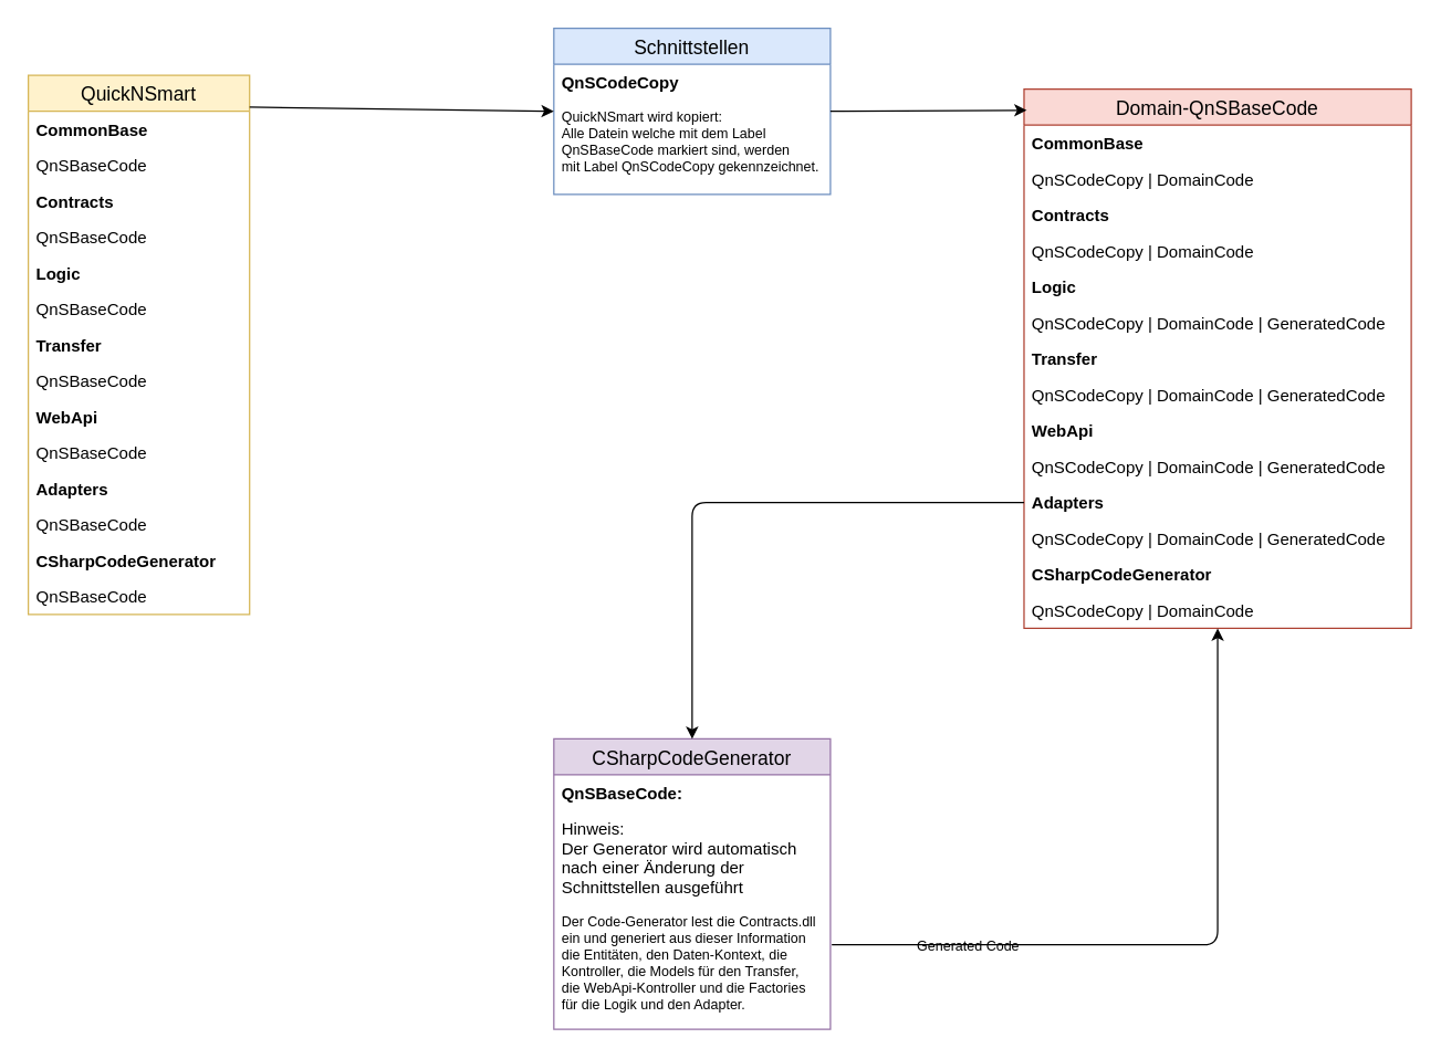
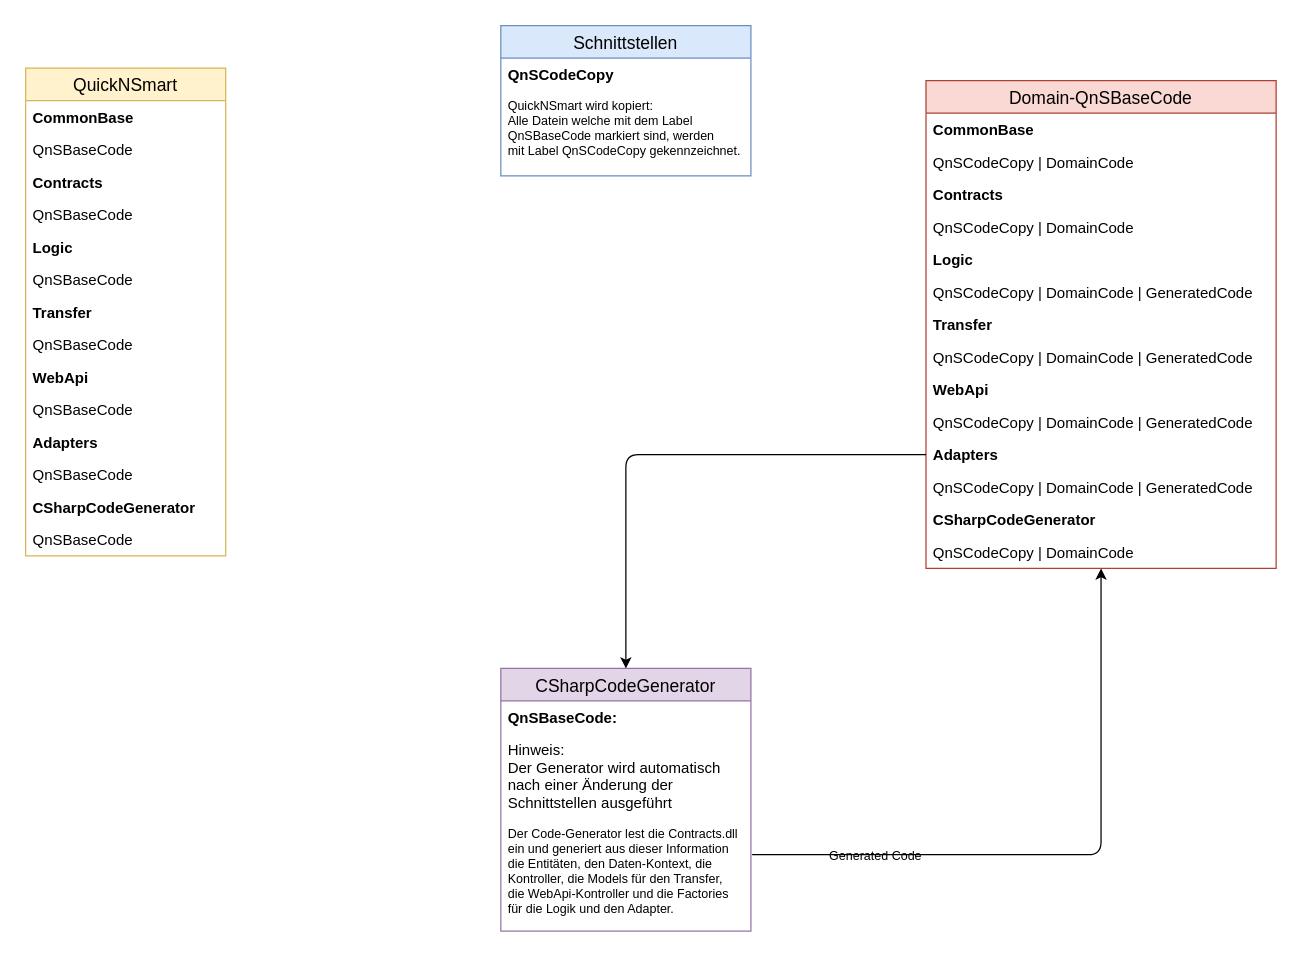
- <mxCell id="35" value="" style="endArrow=classic;html=1;exitX=1;exitY=0.059;exitDx=0;exitDy=0;exitPerimeter=0;entryX=0;entryY=0.5;entryDx=0;entryDy=0;" parent="1" source="2" target="32" edge="1"><mxGeometry width="50" height="50" relative="1" as="geometry"><mxPoint x="60" y="504" as="sourcePoint" /><mxPoint x="110" y="454" as="targetPoint" /></mxGeometry></mxCell>
- <mxCell id="36" value="" style="endArrow=classic;html=1;exitX=1;exitY=0.5;exitDx=0;exitDy=0;entryX=0.007;entryY=0.039;entryDx=0;entryDy=0;entryPerimeter=0;" parent="1" source="32" target="17" edge="1"><mxGeometry width="50" height="50" relative="1" as="geometry"><mxPoint x="230" y="504" as="sourcePoint" /><mxPoint x="280" y="454" as="targetPoint" /></mxGeometry></mxCell>
